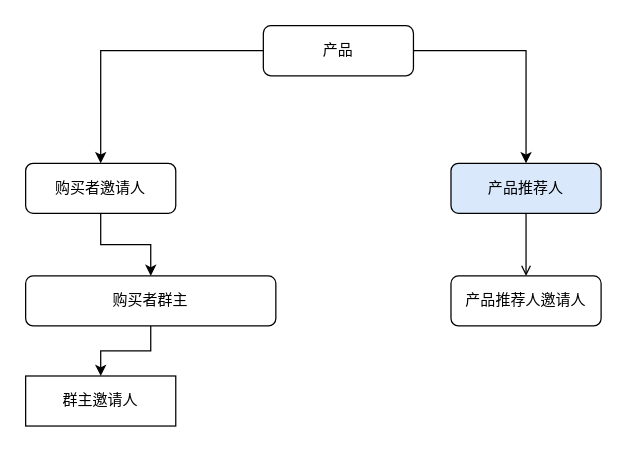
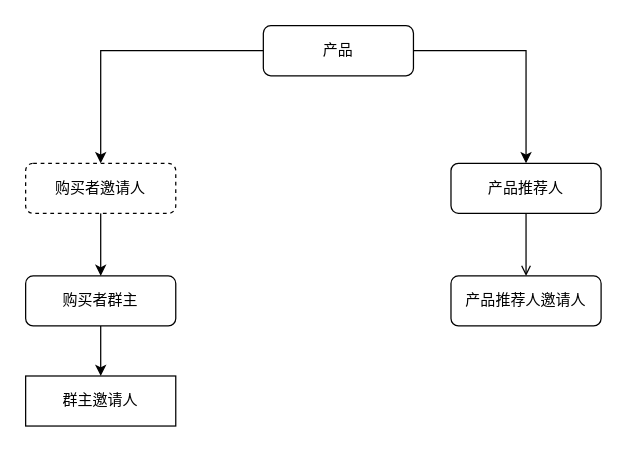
- <mxCell id="6" value="购买者邀请人" style="whiteSpace=wrap;html=1;rounded=1;" vertex="1" parent="1"><mxGeometry x="20" y="130" width="120" height="40" as="geometry" /></mxCell>
+ <mxCell id="6" value="购买者邀请人" style="whiteSpace=wrap;html=1;rounded=1;dashed=1;" vertex="1" parent="1"><mxGeometry x="20" y="130" width="120" height="40" as="geometry" /></mxCell>
- <mxCell id="11" value="产品推荐人" style="rounded=1;whiteSpace=wrap;html=1;fillColor=#dae8fc;" vertex="1" parent="1"><mxGeometry x="360" y="130" width="120" height="40" as="geometry" /></mxCell>
+ <mxCell id="11" value="产品推荐人" style="rounded=1;whiteSpace=wrap;html=1;" vertex="1" parent="1"><mxGeometry x="360" y="130" width="120" height="40" as="geometry" /></mxCell>
- <mxCell id="8" value="购买者群主" style="whiteSpace=wrap;html=1;rounded=1;" vertex="1" parent="1"><mxGeometry x="20" y="220" width="200" height="40" as="geometry" /></mxCell>
+ <mxCell id="8" value="购买者群主" style="whiteSpace=wrap;html=1;rounded=1;" vertex="1" parent="1"><mxGeometry x="20" y="220" width="120" height="40" as="geometry" /></mxCell>
